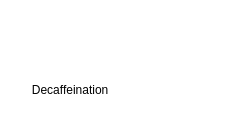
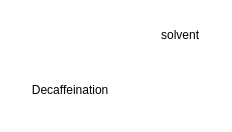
+ <mxCell id="3" value="solvent" style="text;html=1;strokeColor=none;fillColor=none;align=center;verticalAlign=middle;whiteSpace=wrap;rounded=0;" vertex="1" parent="1"><mxGeometry x="150" y="20" width="60" height="30" as="geometry" /></mxCell>
